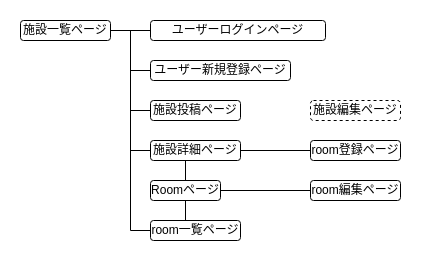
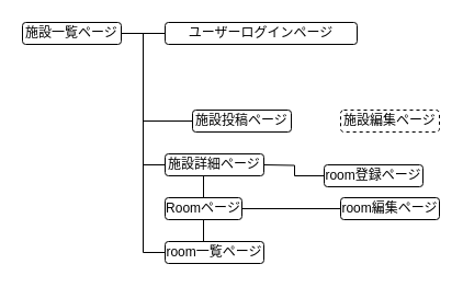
- <mxCell id="5" style="edgeStyle=orthogonalEdgeStyle;rounded=0;orthogonalLoop=1;jettySize=auto;html=1;entryX=1;entryY=0.5;entryDx=0;entryDy=0;endArrow=none;endFill=0;" edge="1" parent="1" source="6" target="2"><mxGeometry relative="1" as="geometry" /></mxCell>
- <mxCell id="6" value="ユーザー新規登録ページ" style="rounded=1;whiteSpace=wrap;html=1;" vertex="1" parent="1"><mxGeometry x="150" y="60" width="140" height="20" as="geometry" /></mxCell>
- <mxCell id="12" value="施設投稿ページ" style="rounded=1;whiteSpace=wrap;html=1;" vertex="1" parent="1"><mxGeometry x="150" y="100" width="90" height="20" as="geometry" /></mxCell>
+ <mxCell id="12" value="施設投稿ページ" style="rounded=1;whiteSpace=wrap;html=1;" vertex="1" parent="1"><mxGeometry x="175" y="100" width="90" height="20" as="geometry" /></mxCell>
- <mxCell id="16" value="room登録ページ" style="rounded=1;whiteSpace=wrap;html=1;" vertex="1" parent="1"><mxGeometry x="310" y="140" width="90" height="20" as="geometry" /></mxCell>
+ <mxCell id="16" value="room登録ページ" style="rounded=1;whiteSpace=wrap;html=1;" vertex="1" parent="1"><mxGeometry x="295" y="150" width="90" height="20" as="geometry" /></mxCell>
